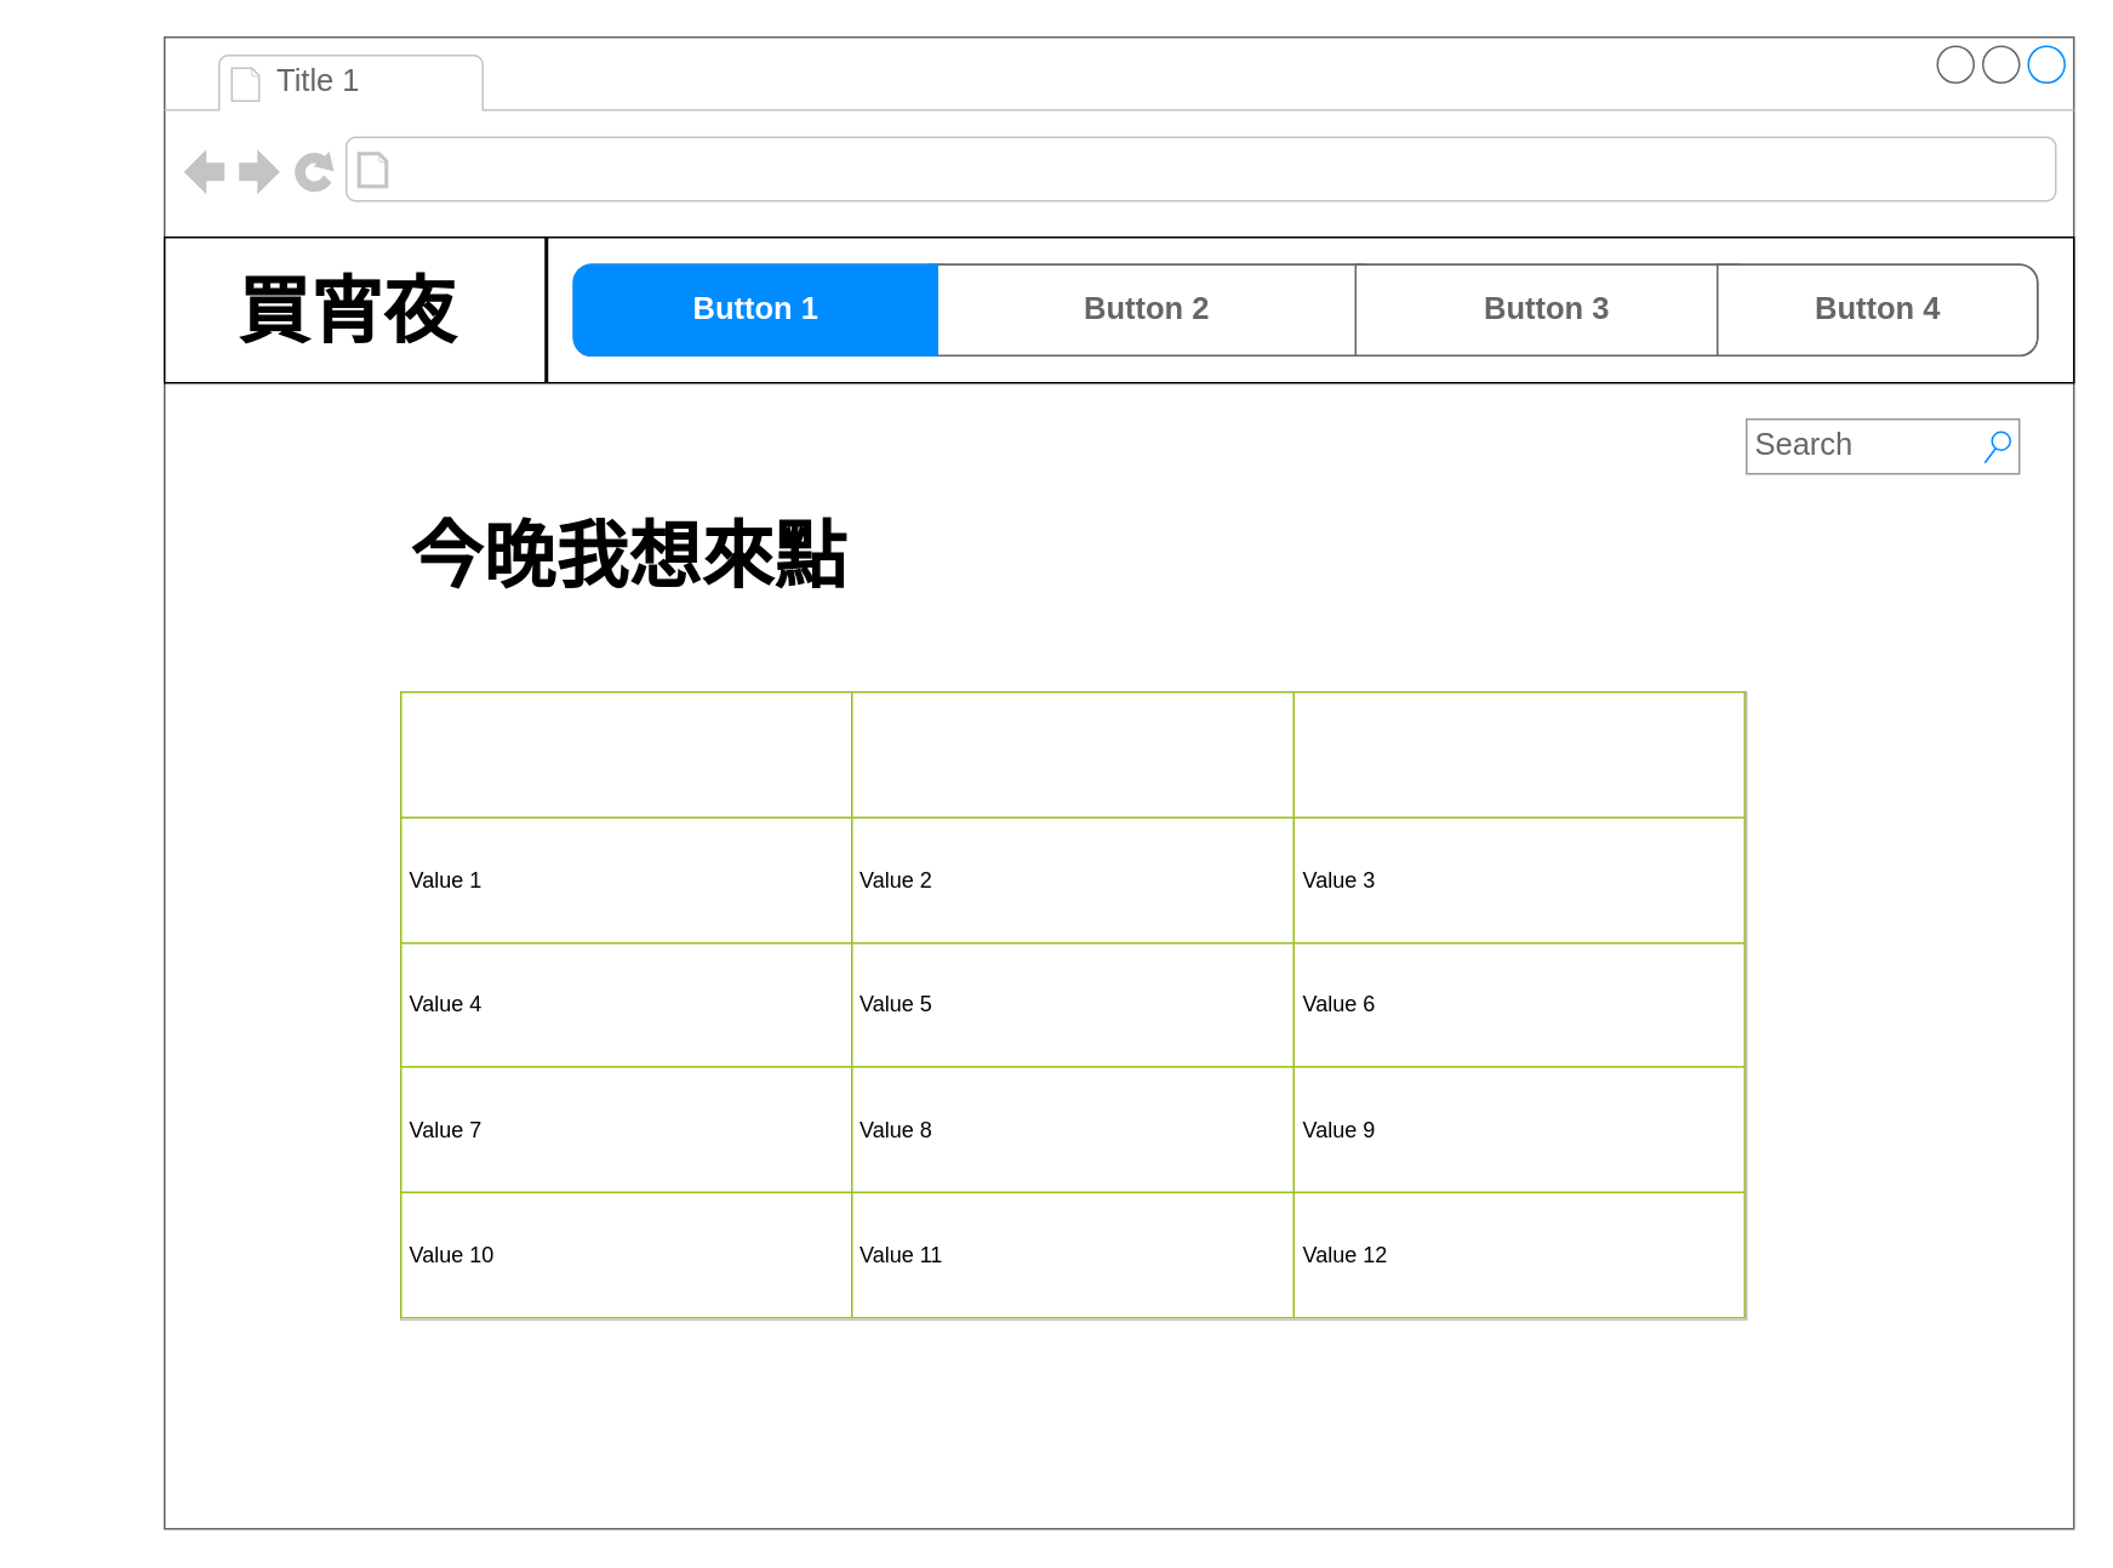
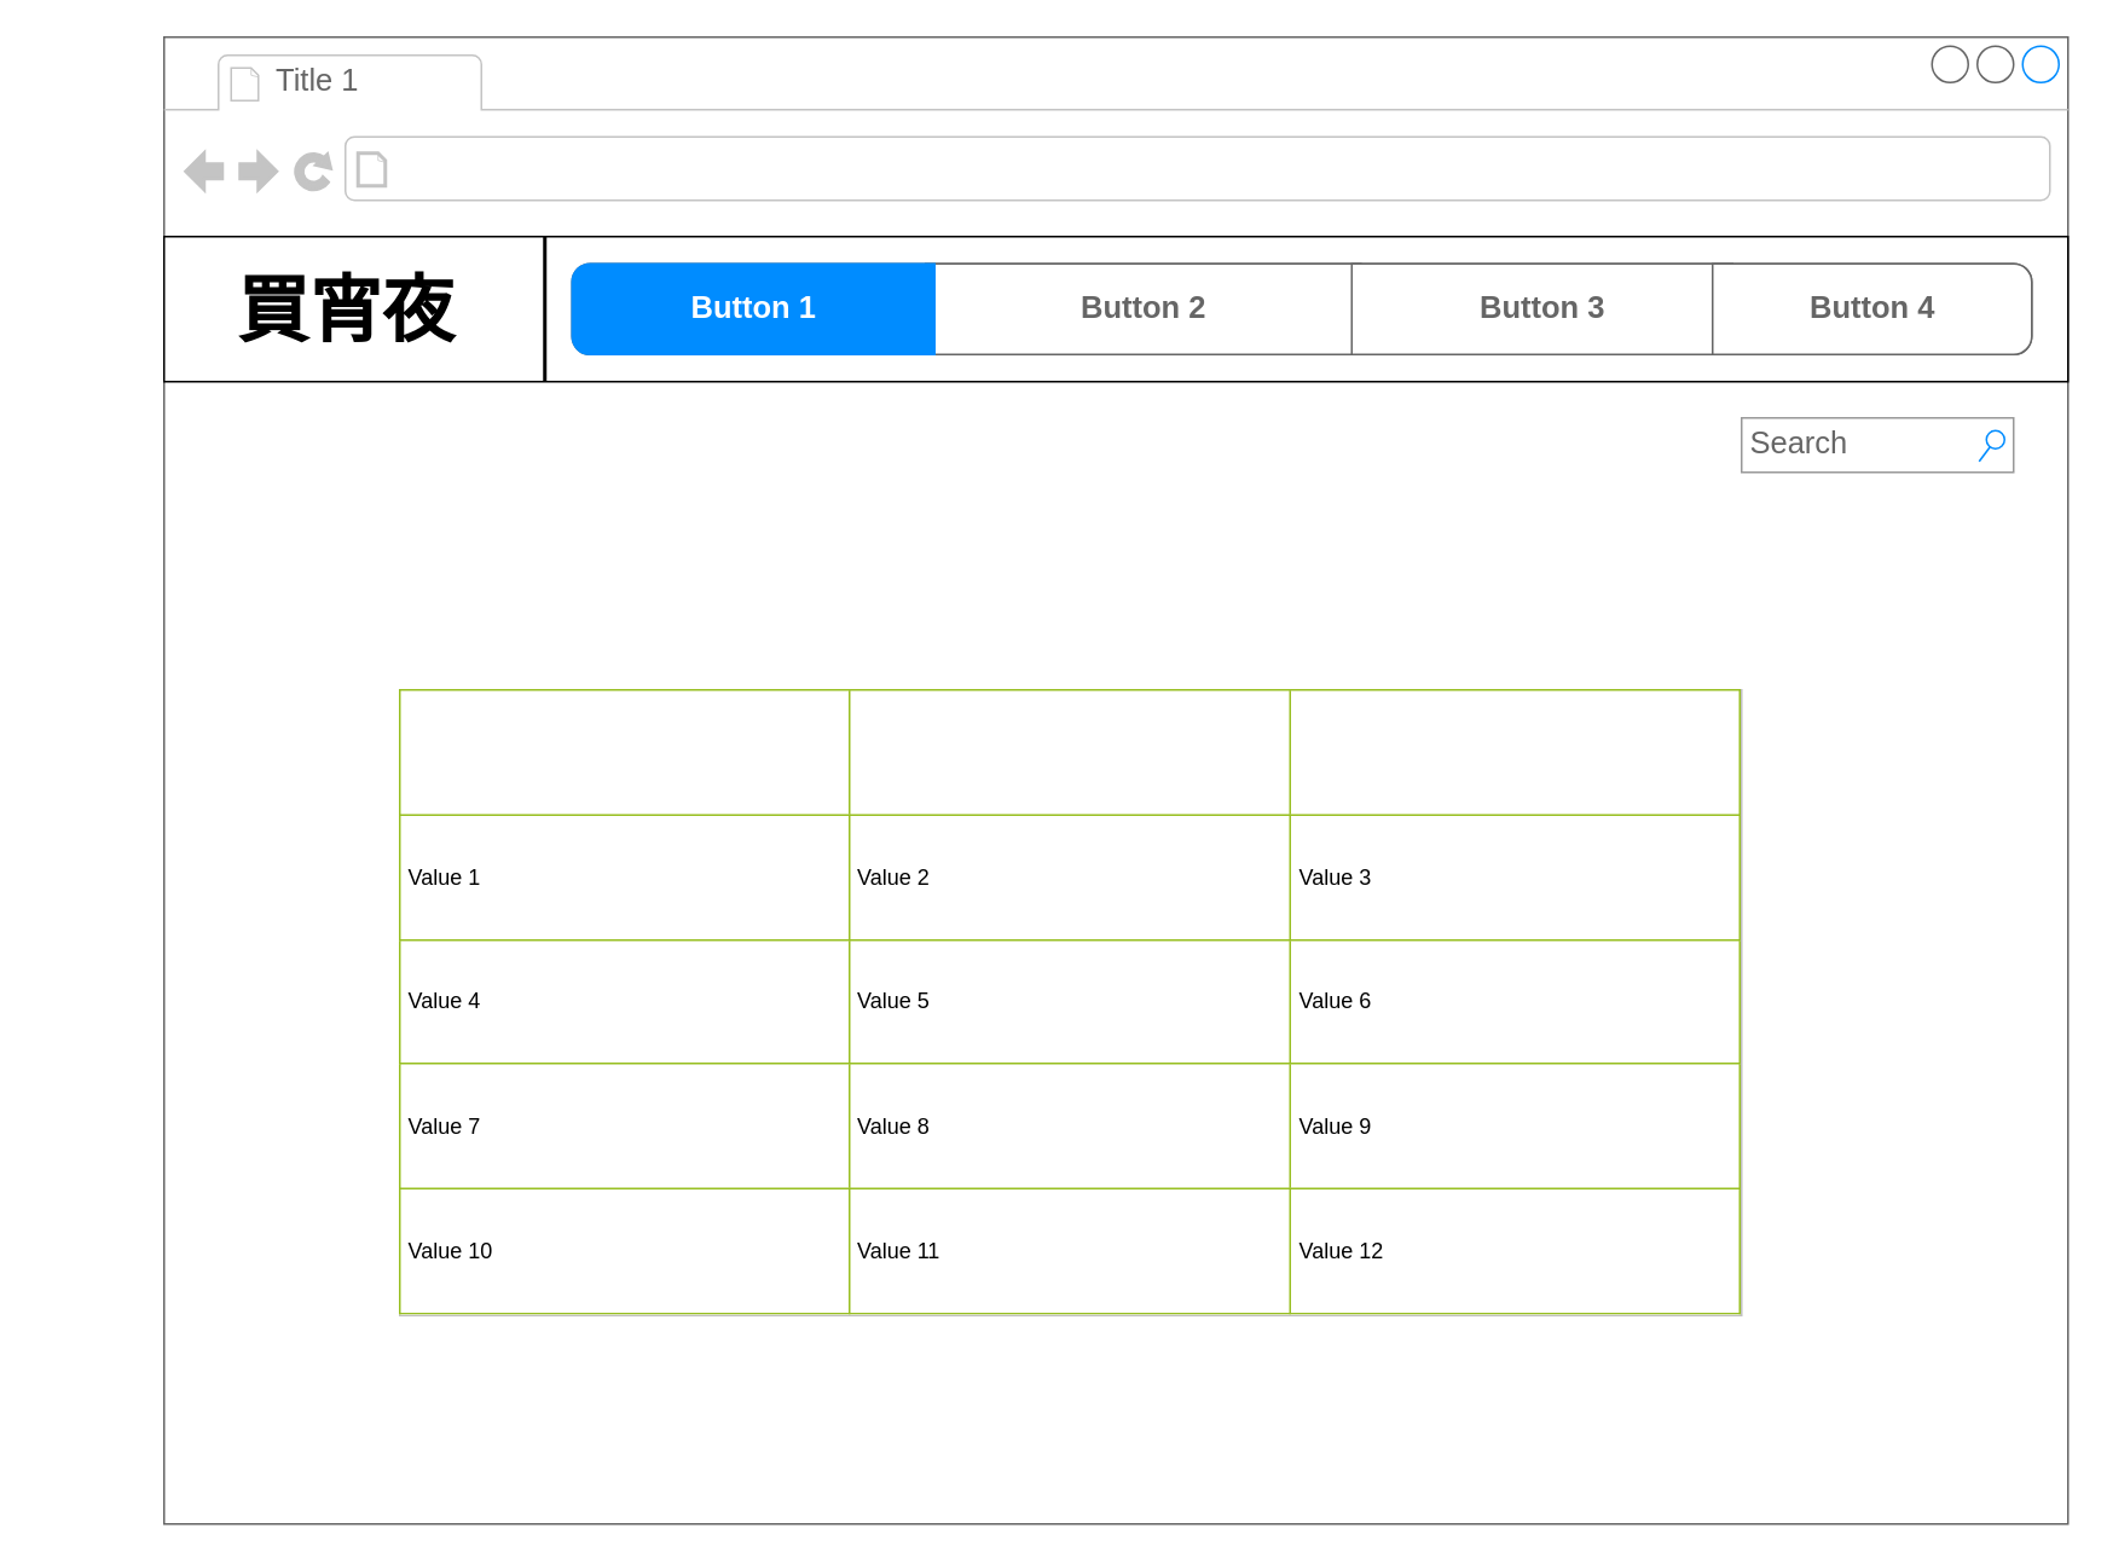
- <mxCell id="14" value="今晚我想來點" style="text;html=1;points=[];align=center;verticalAlign=top;spacingTop=-4;fontSize=40;fontFamily=Verdana;horizontal=1;fontStyle=1" vertex="1" parent="2"><mxGeometry x="85" y="260" width="340" height="50" as="geometry" /></mxCell>
